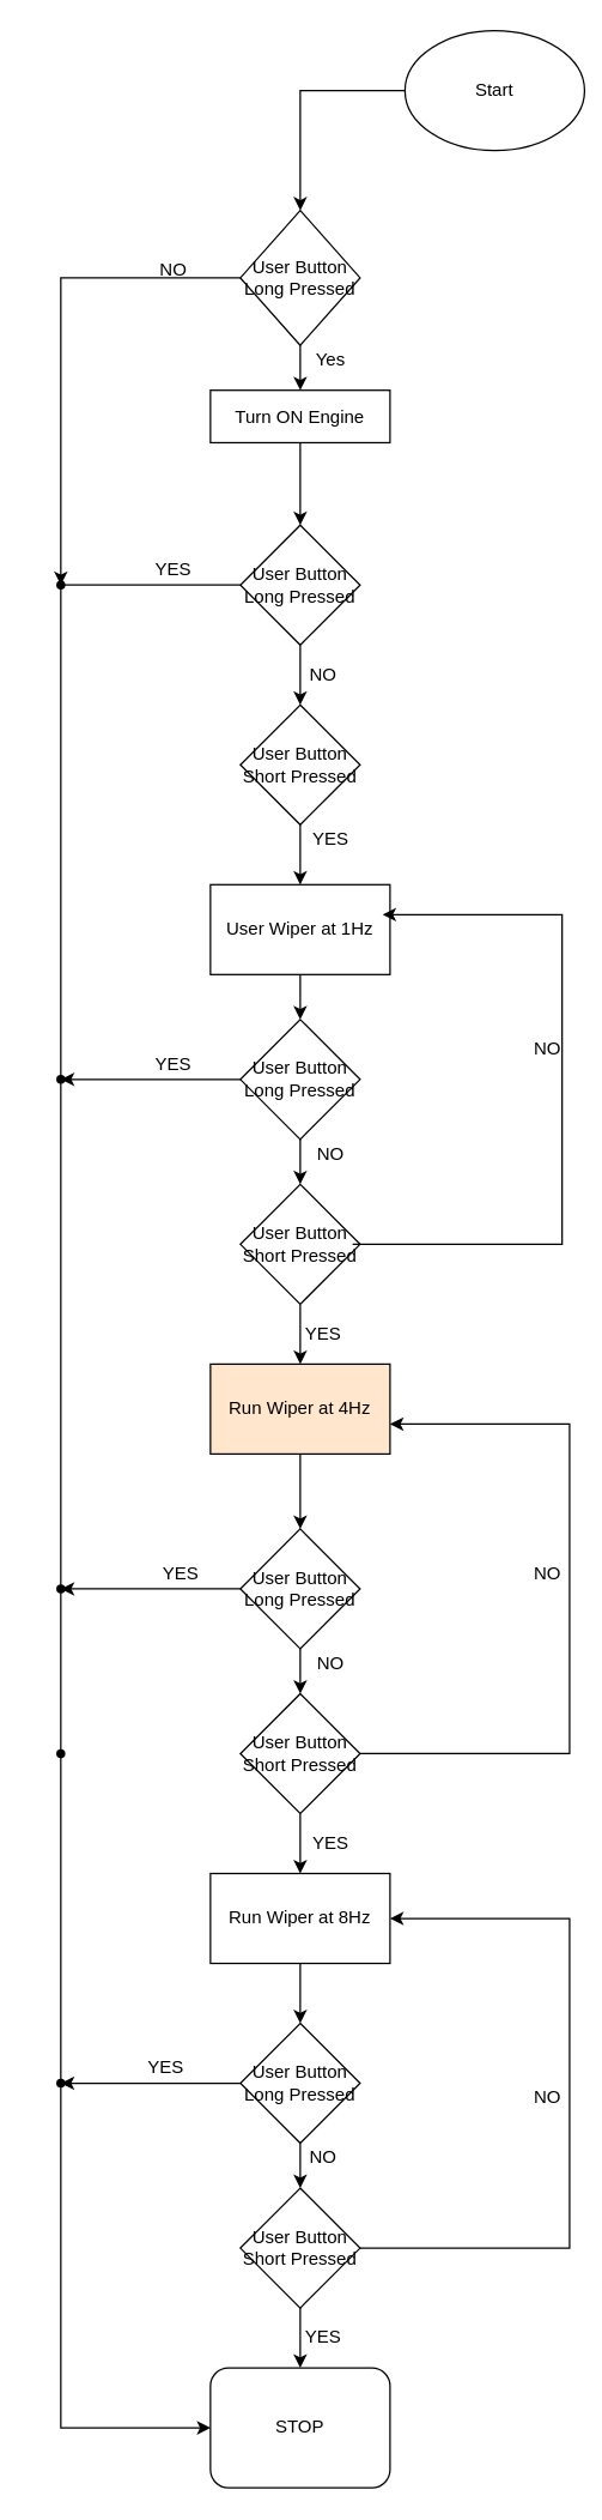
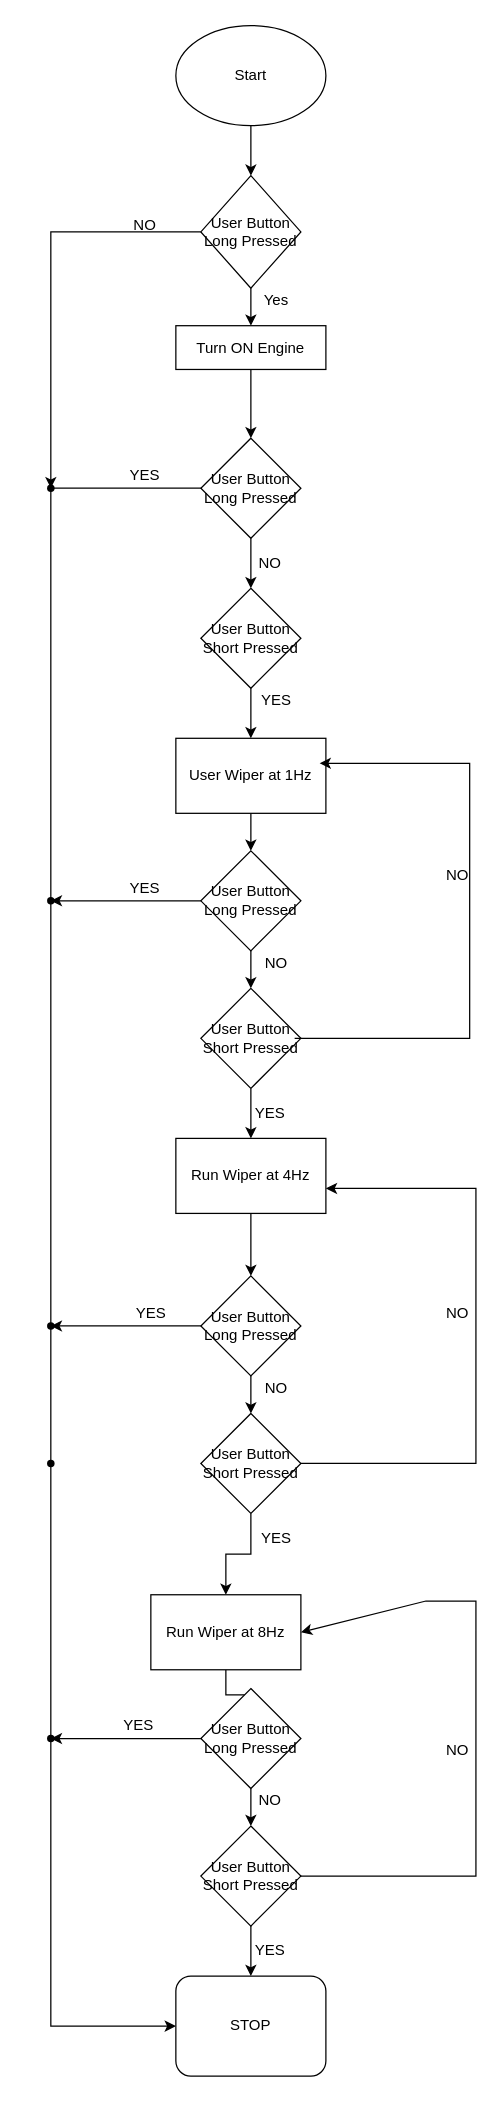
- <mxCell id="3" value="Start" style="ellipse;whiteSpace=wrap;html=1;" parent="1" vertex="1"><mxGeometry x="270" y="20" width="120" height="80" as="geometry" /></mxCell>
+ <mxCell id="3" value="Start" style="ellipse;whiteSpace=wrap;html=1;" parent="1" vertex="1"><mxGeometry x="140" y="20" width="120" height="80" as="geometry" /></mxCell>
- <mxCell id="21" value="Run Wiper at 4Hz" style="whiteSpace=wrap;html=1;fillColor=#ffe6cc;" parent="1" vertex="1"><mxGeometry x="140" y="910" width="120" height="60" as="geometry" /></mxCell>
+ <mxCell id="21" value="Run Wiper at 4Hz" style="whiteSpace=wrap;html=1;" parent="1" vertex="1"><mxGeometry x="140" y="910" width="120" height="60" as="geometry" /></mxCell>
- <mxCell id="28" value="Run Wiper at 8Hz" style="whiteSpace=wrap;html=1;" parent="1" vertex="1"><mxGeometry x="140" y="1250" width="120" height="60" as="geometry" /></mxCell>
+ <mxCell id="28" value="Run Wiper at 8Hz" style="whiteSpace=wrap;html=1;" parent="1" vertex="1"><mxGeometry x="120" y="1275" width="120" height="60" as="geometry" /></mxCell>
